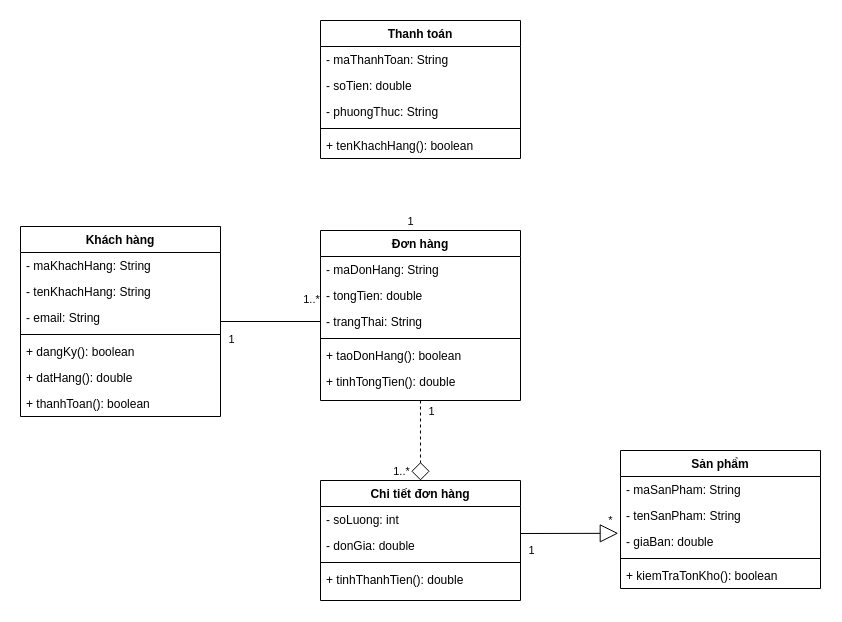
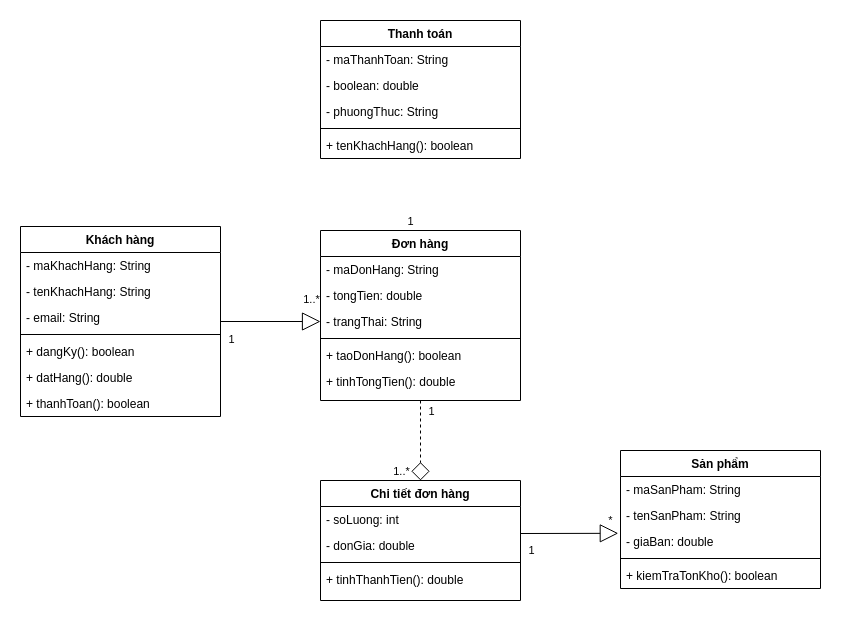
- <mxCell id="30" value="- soTien: double" style="text;strokeColor=none;fillColor=none;align=left;verticalAlign=top;spacingLeft=4;spacingRight=4;overflow=hidden;rotatable=0;points=[[0,0.5],[1,0.5]];portConstraint=eastwest;whiteSpace=wrap;html=1;" parent="28" vertex="1"><mxGeometry y="52" width="200" height="26" as="geometry" /></mxCell>
+ <mxCell id="30" value="- boolean: double" style="text;strokeColor=none;fillColor=none;align=left;verticalAlign=top;spacingLeft=4;spacingRight=4;overflow=hidden;rotatable=0;points=[[0,0.5],[1,0.5]];portConstraint=eastwest;whiteSpace=wrap;html=1;" parent="28" vertex="1"><mxGeometry y="52" width="200" height="26" as="geometry" /></mxCell>
- <mxCell id="34" value="" style="endArrow=none;endSize=16;endFill=0;html=1;rounded=0;exitX=1;exitY=0.5;exitDx=0;exitDy=0;entryX=0;entryY=0.5;entryDx=0;entryDy=0;" parent="1" source="2" target="13" edge="1"><mxGeometry width="160" relative="1" as="geometry"><mxPoint x="220" y="321" as="sourcePoint" /><mxPoint x="320" y="308" as="targetPoint" /></mxGeometry></mxCell>
+ <mxCell id="34" value="" style="endArrow=block;endSize=16;endFill=0;html=1;rounded=0;exitX=1;exitY=0.5;exitDx=0;exitDy=0;entryX=0;entryY=0.5;entryDx=0;entryDy=0;" parent="1" source="2" target="13" edge="1"><mxGeometry width="160" relative="1" as="geometry"><mxPoint x="220" y="321" as="sourcePoint" /><mxPoint x="320" y="308" as="targetPoint" /></mxGeometry></mxCell>
